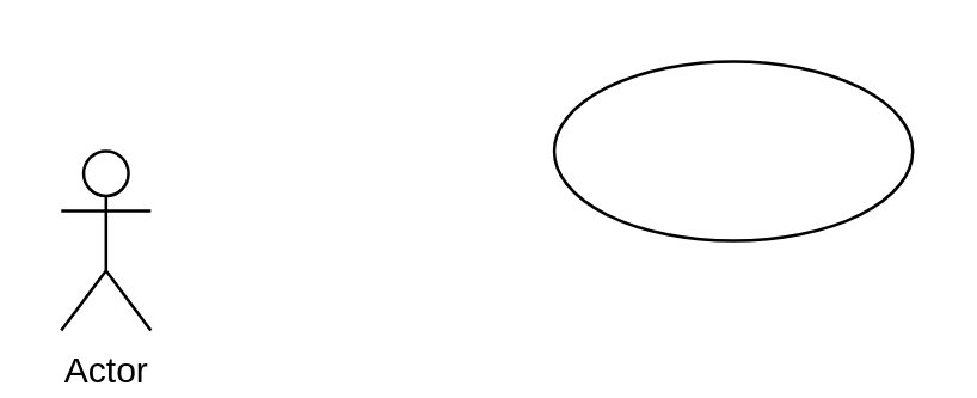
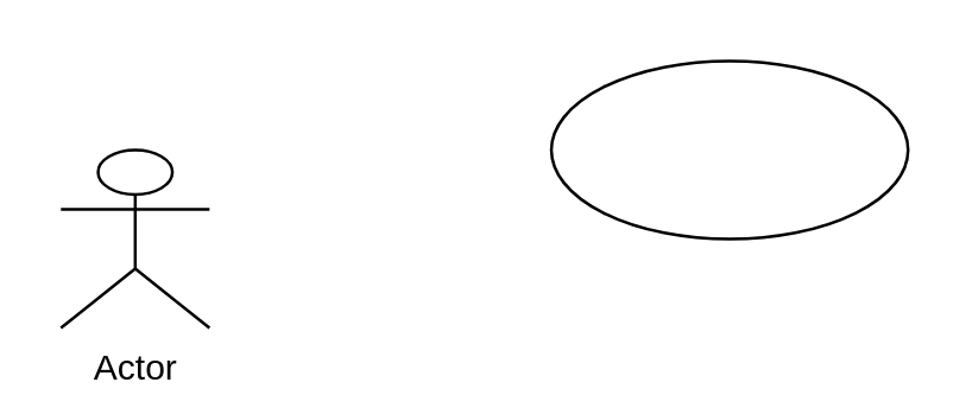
- <mxCell id="2" value="Actor" style="shape=umlActor;verticalLabelPosition=bottom;verticalAlign=top;html=1;outlineConnect=0;" vertex="1" parent="1"><mxGeometry x="20" y="50" width="30" height="60" as="geometry" /></mxCell>
+ <mxCell id="2" value="Actor" style="shape=umlActor;verticalLabelPosition=bottom;verticalAlign=top;html=1;outlineConnect=0;" vertex="1" parent="1"><mxGeometry x="20" y="50" width="50" height="60" as="geometry" /></mxCell>
